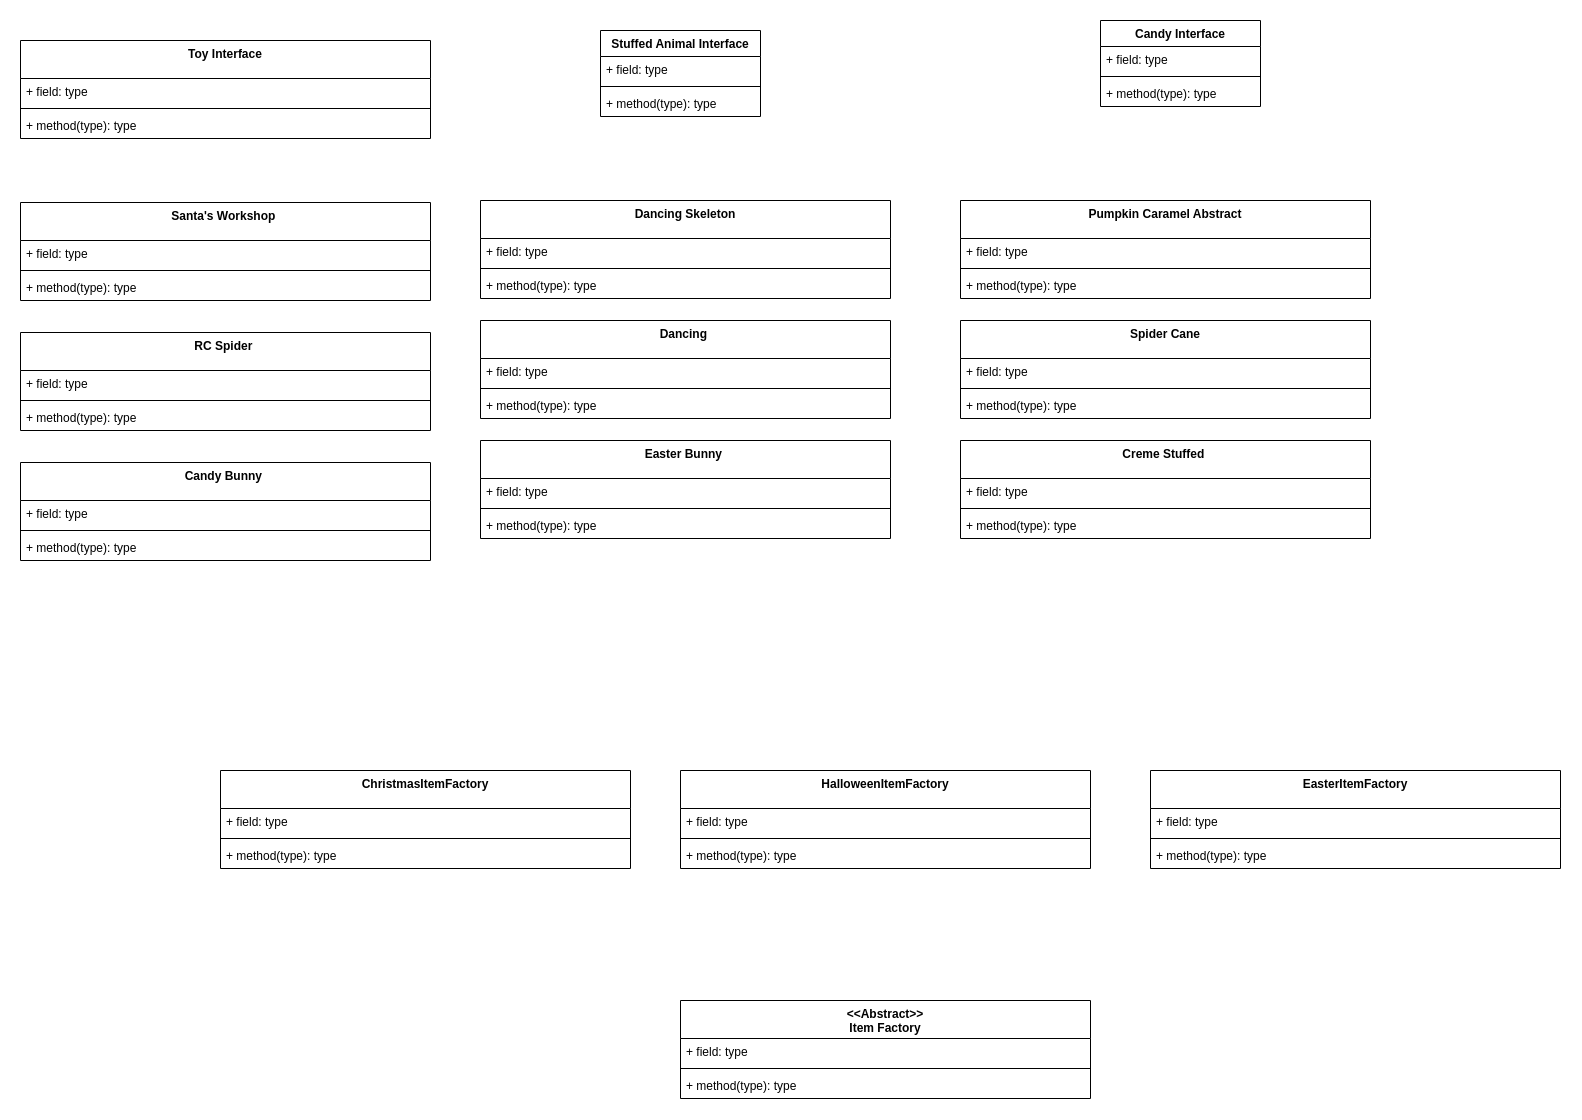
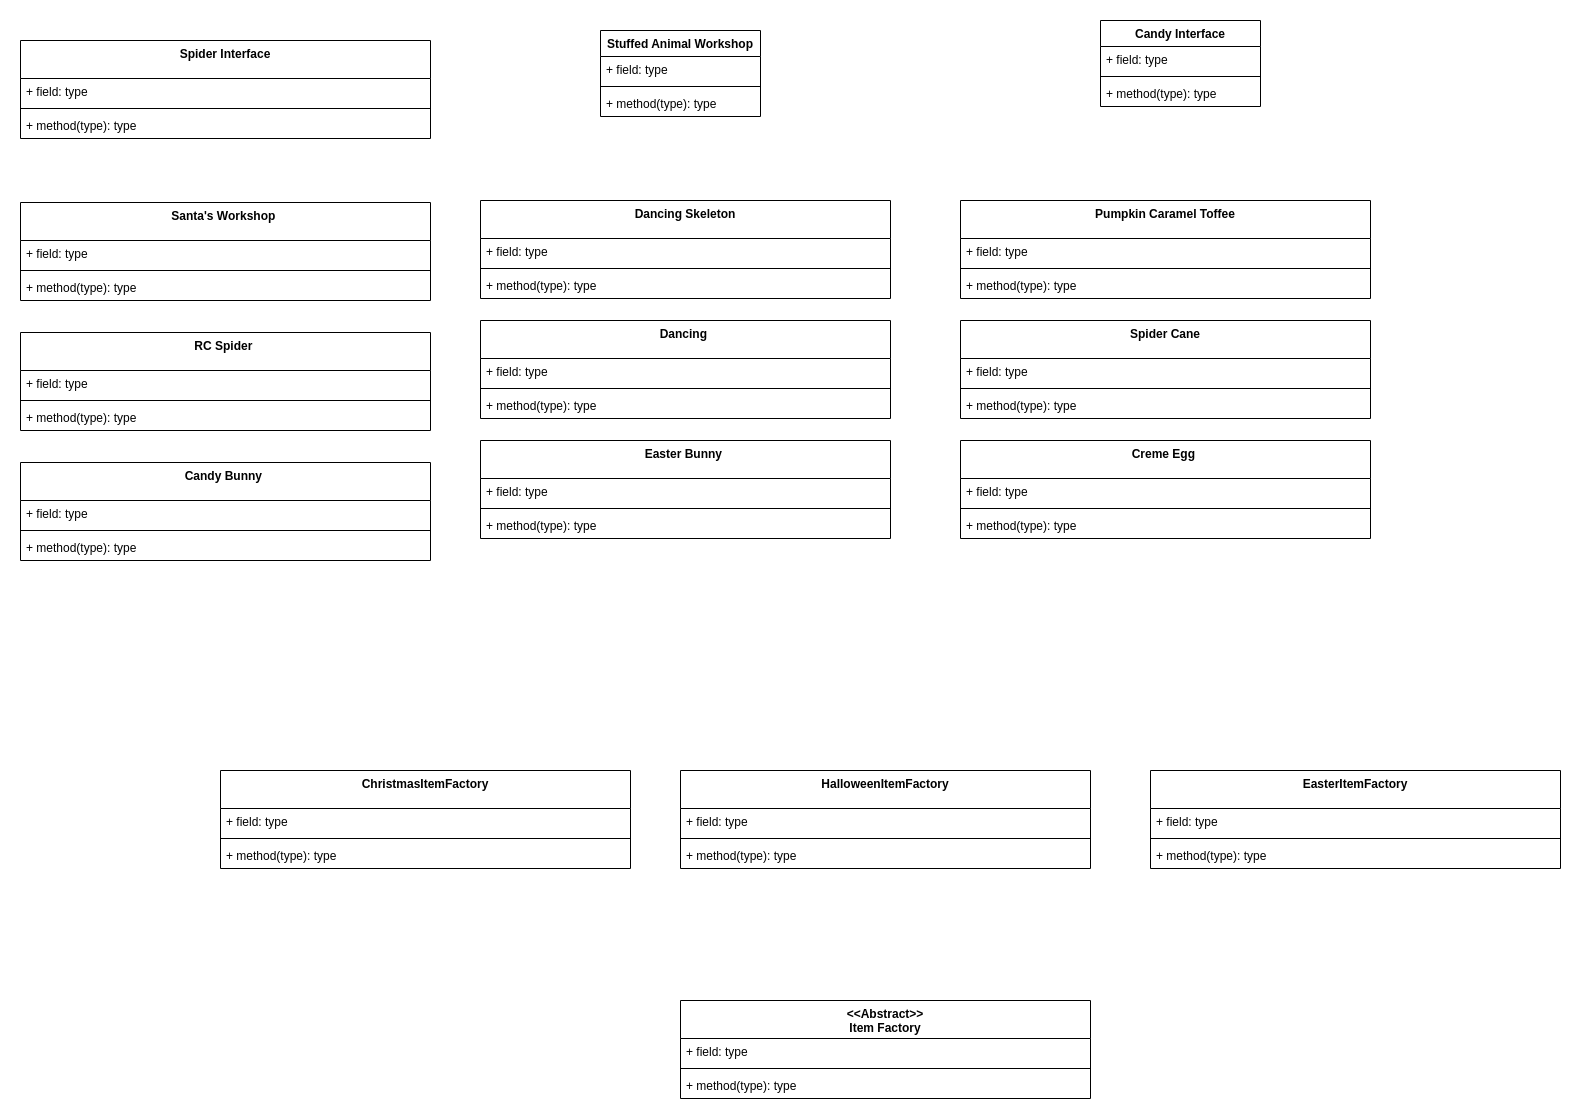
- <mxCell id="18" value="Stuffed Animal Interface" style="swimlane;fontStyle=1;align=center;verticalAlign=top;childLayout=stackLayout;horizontal=1;startSize=26;horizontalStack=0;resizeParent=1;resizeParentMax=0;resizeLast=0;collapsible=1;marginBottom=0;strokeColor=#000000;" vertex="1" parent="1"><mxGeometry x="600" y="30" width="160" height="86" as="geometry" /></mxCell>
+ <mxCell id="18" value="Stuffed Animal Workshop" style="swimlane;fontStyle=1;align=center;verticalAlign=top;childLayout=stackLayout;horizontal=1;startSize=26;horizontalStack=0;resizeParent=1;resizeParentMax=0;resizeLast=0;collapsible=1;marginBottom=0;strokeColor=#000000;" vertex="1" parent="1"><mxGeometry x="600" y="30" width="160" height="86" as="geometry" /></mxCell>
- <mxCell id="2" value="Toy Interface" style="swimlane;fontStyle=1;align=center;verticalAlign=top;childLayout=stackLayout;horizontal=1;startSize=38;horizontalStack=0;resizeParent=1;resizeParentMax=0;resizeLast=0;collapsible=1;marginBottom=0;strokeColor=#000000;" vertex="1" parent="1"><mxGeometry x="20" y="40" width="410" height="98" as="geometry" /></mxCell>
+ <mxCell id="2" value="Spider Interface" style="swimlane;fontStyle=1;align=center;verticalAlign=top;childLayout=stackLayout;horizontal=1;startSize=38;horizontalStack=0;resizeParent=1;resizeParentMax=0;resizeLast=0;collapsible=1;marginBottom=0;strokeColor=#000000;" vertex="1" parent="1"><mxGeometry x="20" y="40" width="410" height="98" as="geometry" /></mxCell>
- <mxCell id="38" value="Pumpkin Caramel Abstract" style="swimlane;fontStyle=1;align=center;verticalAlign=top;childLayout=stackLayout;horizontal=1;startSize=38;horizontalStack=0;resizeParent=1;resizeParentMax=0;resizeLast=0;collapsible=1;marginBottom=0;strokeColor=#000000;" vertex="1" parent="1"><mxGeometry x="960" y="200" width="410" height="98" as="geometry" /></mxCell>
+ <mxCell id="38" value="Pumpkin Caramel Toffee" style="swimlane;fontStyle=1;align=center;verticalAlign=top;childLayout=stackLayout;horizontal=1;startSize=38;horizontalStack=0;resizeParent=1;resizeParentMax=0;resizeLast=0;collapsible=1;marginBottom=0;strokeColor=#000000;" vertex="1" parent="1"><mxGeometry x="960" y="200" width="410" height="98" as="geometry" /></mxCell>
- <mxCell id="46" value="Creme Stuffed &#10;" style="swimlane;fontStyle=1;align=center;verticalAlign=top;childLayout=stackLayout;horizontal=1;startSize=38;horizontalStack=0;resizeParent=1;resizeParentMax=0;resizeLast=0;collapsible=1;marginBottom=0;strokeColor=#000000;" vertex="1" parent="1"><mxGeometry x="960" y="440" width="410" height="98" as="geometry" /></mxCell>
+ <mxCell id="46" value="Creme Egg &#10;" style="swimlane;fontStyle=1;align=center;verticalAlign=top;childLayout=stackLayout;horizontal=1;startSize=38;horizontalStack=0;resizeParent=1;resizeParentMax=0;resizeLast=0;collapsible=1;marginBottom=0;strokeColor=#000000;" vertex="1" parent="1"><mxGeometry x="960" y="440" width="410" height="98" as="geometry" /></mxCell>
